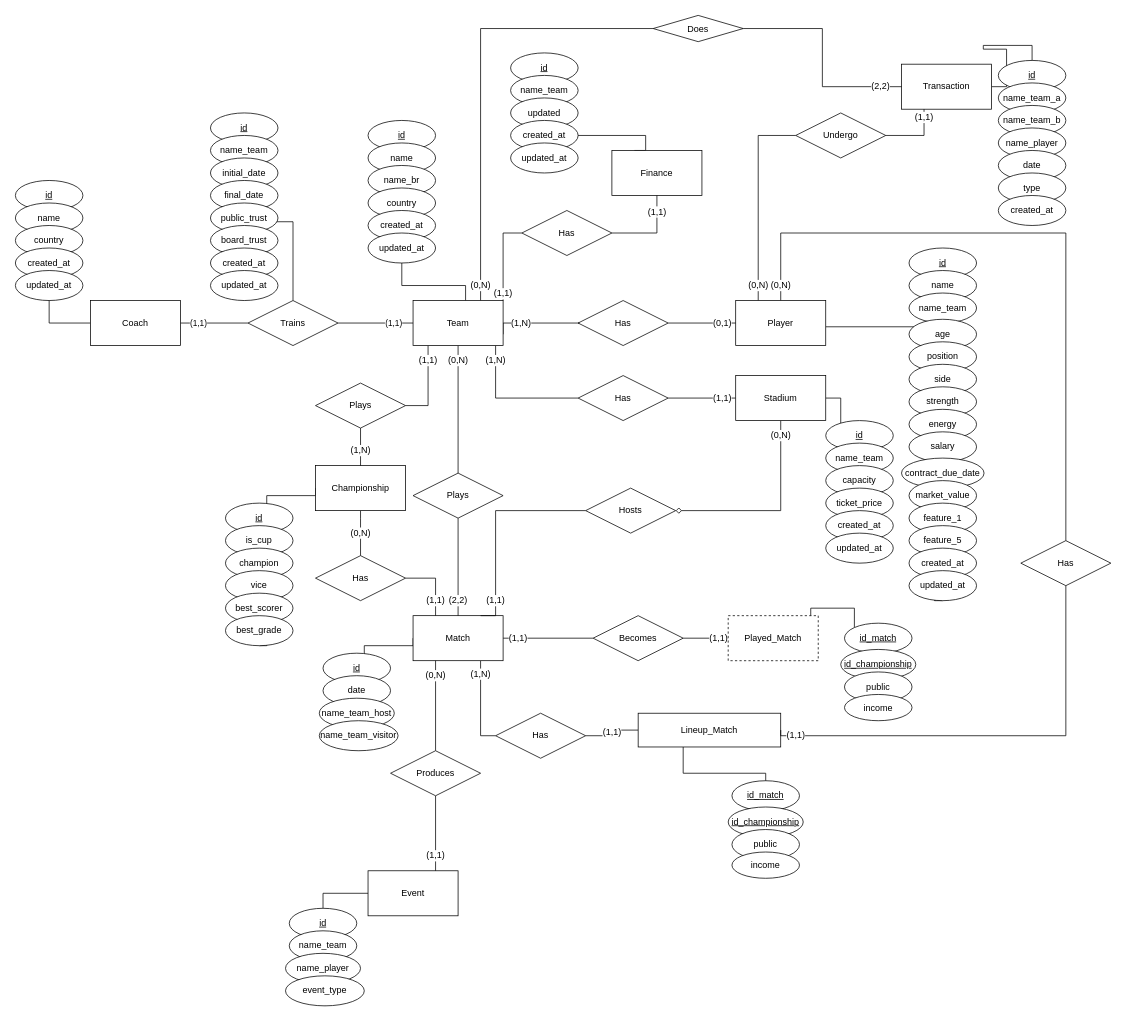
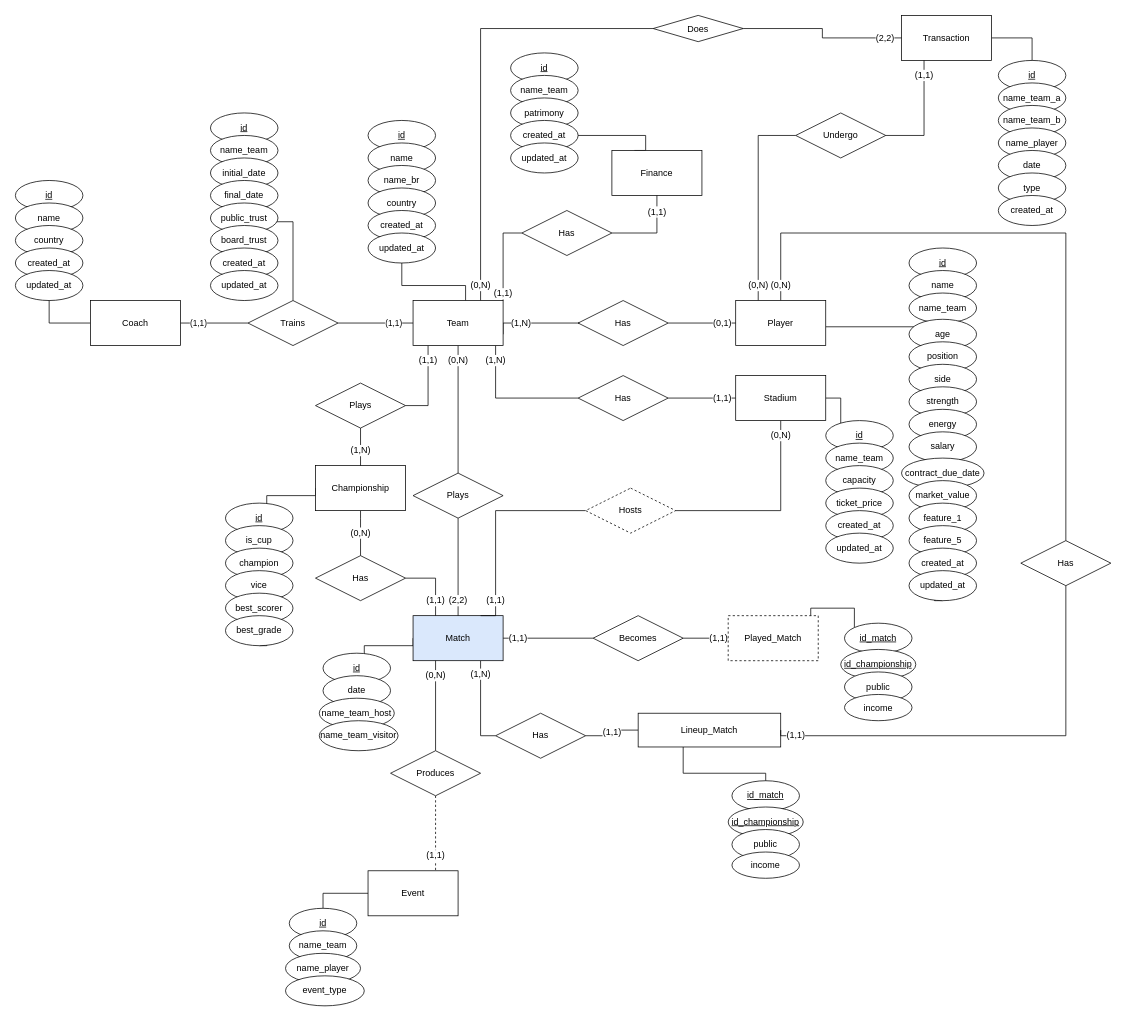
- <mxCell id="183" value="Transaction" style="rounded=0;whiteSpace=wrap;html=1;" vertex="1" parent="1"><mxGeometry x="1201" y="85" width="120" height="60" as="geometry" /></mxCell>
+ <mxCell id="183" value="Transaction" style="rounded=0;whiteSpace=wrap;html=1;" vertex="1" parent="1"><mxGeometry x="1201" y="20" width="120" height="60" as="geometry" /></mxCell>
- <mxCell id="178" value="updated" style="ellipse;whiteSpace=wrap;html=1;fontStyle=0" vertex="1" parent="1"><mxGeometry x="680" y="130" width="90" height="40" as="geometry" /></mxCell>
+ <mxCell id="178" value="patrimony" style="ellipse;whiteSpace=wrap;html=1;fontStyle=0" vertex="1" parent="1"><mxGeometry x="680" y="130" width="90" height="40" as="geometry" /></mxCell>
- <mxCell id="133" value="Hosts" style="rhombus;whiteSpace=wrap;html=1;" vertex="1" parent="1"><mxGeometry x="780" y="650" width="120" height="60" as="geometry" /></mxCell>
+ <mxCell id="133" value="Hosts" style="rhombus;whiteSpace=wrap;html=1;dashed=1;" vertex="1" parent="1"><mxGeometry x="780" y="650" width="120" height="60" as="geometry" /></mxCell>
- <mxCell id="73" value="(0,N)" style="edgeStyle=orthogonalEdgeStyle;rounded=0;orthogonalLoop=1;jettySize=auto;html=1;entryX=1;entryY=0.5;entryDx=0;entryDy=0;fontFamily=Helvetica;fontSize=12;fontColor=default;endArrow=diamond;endFill=0;" edge="1" parent="1" source="74" target="133"><mxGeometry x="-0.846" relative="1" as="geometry"><Array as="points"><mxPoint x="1040" y="680" /></Array><mxPoint as="offset" /></mxGeometry></mxCell>
+ <mxCell id="73" value="(0,N)" style="edgeStyle=orthogonalEdgeStyle;rounded=0;orthogonalLoop=1;jettySize=auto;html=1;entryX=1;entryY=0.5;entryDx=0;entryDy=0;fontFamily=Helvetica;fontSize=12;fontColor=default;endArrow=none;endFill=0;" edge="1" parent="1" source="74" target="133"><mxGeometry x="-0.846" relative="1" as="geometry"><Array as="points"><mxPoint x="1040" y="680" /></Array><mxPoint as="offset" /></mxGeometry></mxCell>
- <mxCell id="120" value="Match" style="rounded=0;whiteSpace=wrap;html=1;" vertex="1" parent="1"><mxGeometry x="550" y="820" width="120" height="60" as="geometry" /></mxCell>
+ <mxCell id="120" value="Match" style="rounded=0;whiteSpace=wrap;html=1;fillColor=#dae8fc;" vertex="1" parent="1"><mxGeometry x="550" y="820" width="120" height="60" as="geometry" /></mxCell>
- <mxCell id="160" value="(1,1)" style="edgeStyle=orthogonalEdgeStyle;rounded=0;orthogonalLoop=1;jettySize=auto;html=1;exitX=0.5;exitY=1;exitDx=0;exitDy=0;entryX=0.75;entryY=0;entryDx=0;entryDy=0;fontFamily=Helvetica;fontSize=12;fontColor=default;endArrow=none;endFill=0;" edge="1" parent="1" source="161" target="158"><mxGeometry x="0.6" relative="1" as="geometry"><Array as="points"><mxPoint x="580" y="1140" /><mxPoint x="580" y="1140" /></Array><mxPoint as="offset" /></mxGeometry></mxCell>
+ <mxCell id="160" value="(1,1)" style="edgeStyle=orthogonalEdgeStyle;rounded=0;orthogonalLoop=1;jettySize=auto;html=1;exitX=0.5;exitY=1;exitDx=0;exitDy=0;entryX=0.75;entryY=0;entryDx=0;entryDy=0;fontFamily=Helvetica;fontSize=12;fontColor=default;endArrow=none;endFill=0;dashed=1;" edge="1" parent="1" source="161" target="158"><mxGeometry x="0.6" relative="1" as="geometry"><Array as="points"><mxPoint x="580" y="1140" /><mxPoint x="580" y="1140" /></Array><mxPoint as="offset" /></mxGeometry></mxCell>
